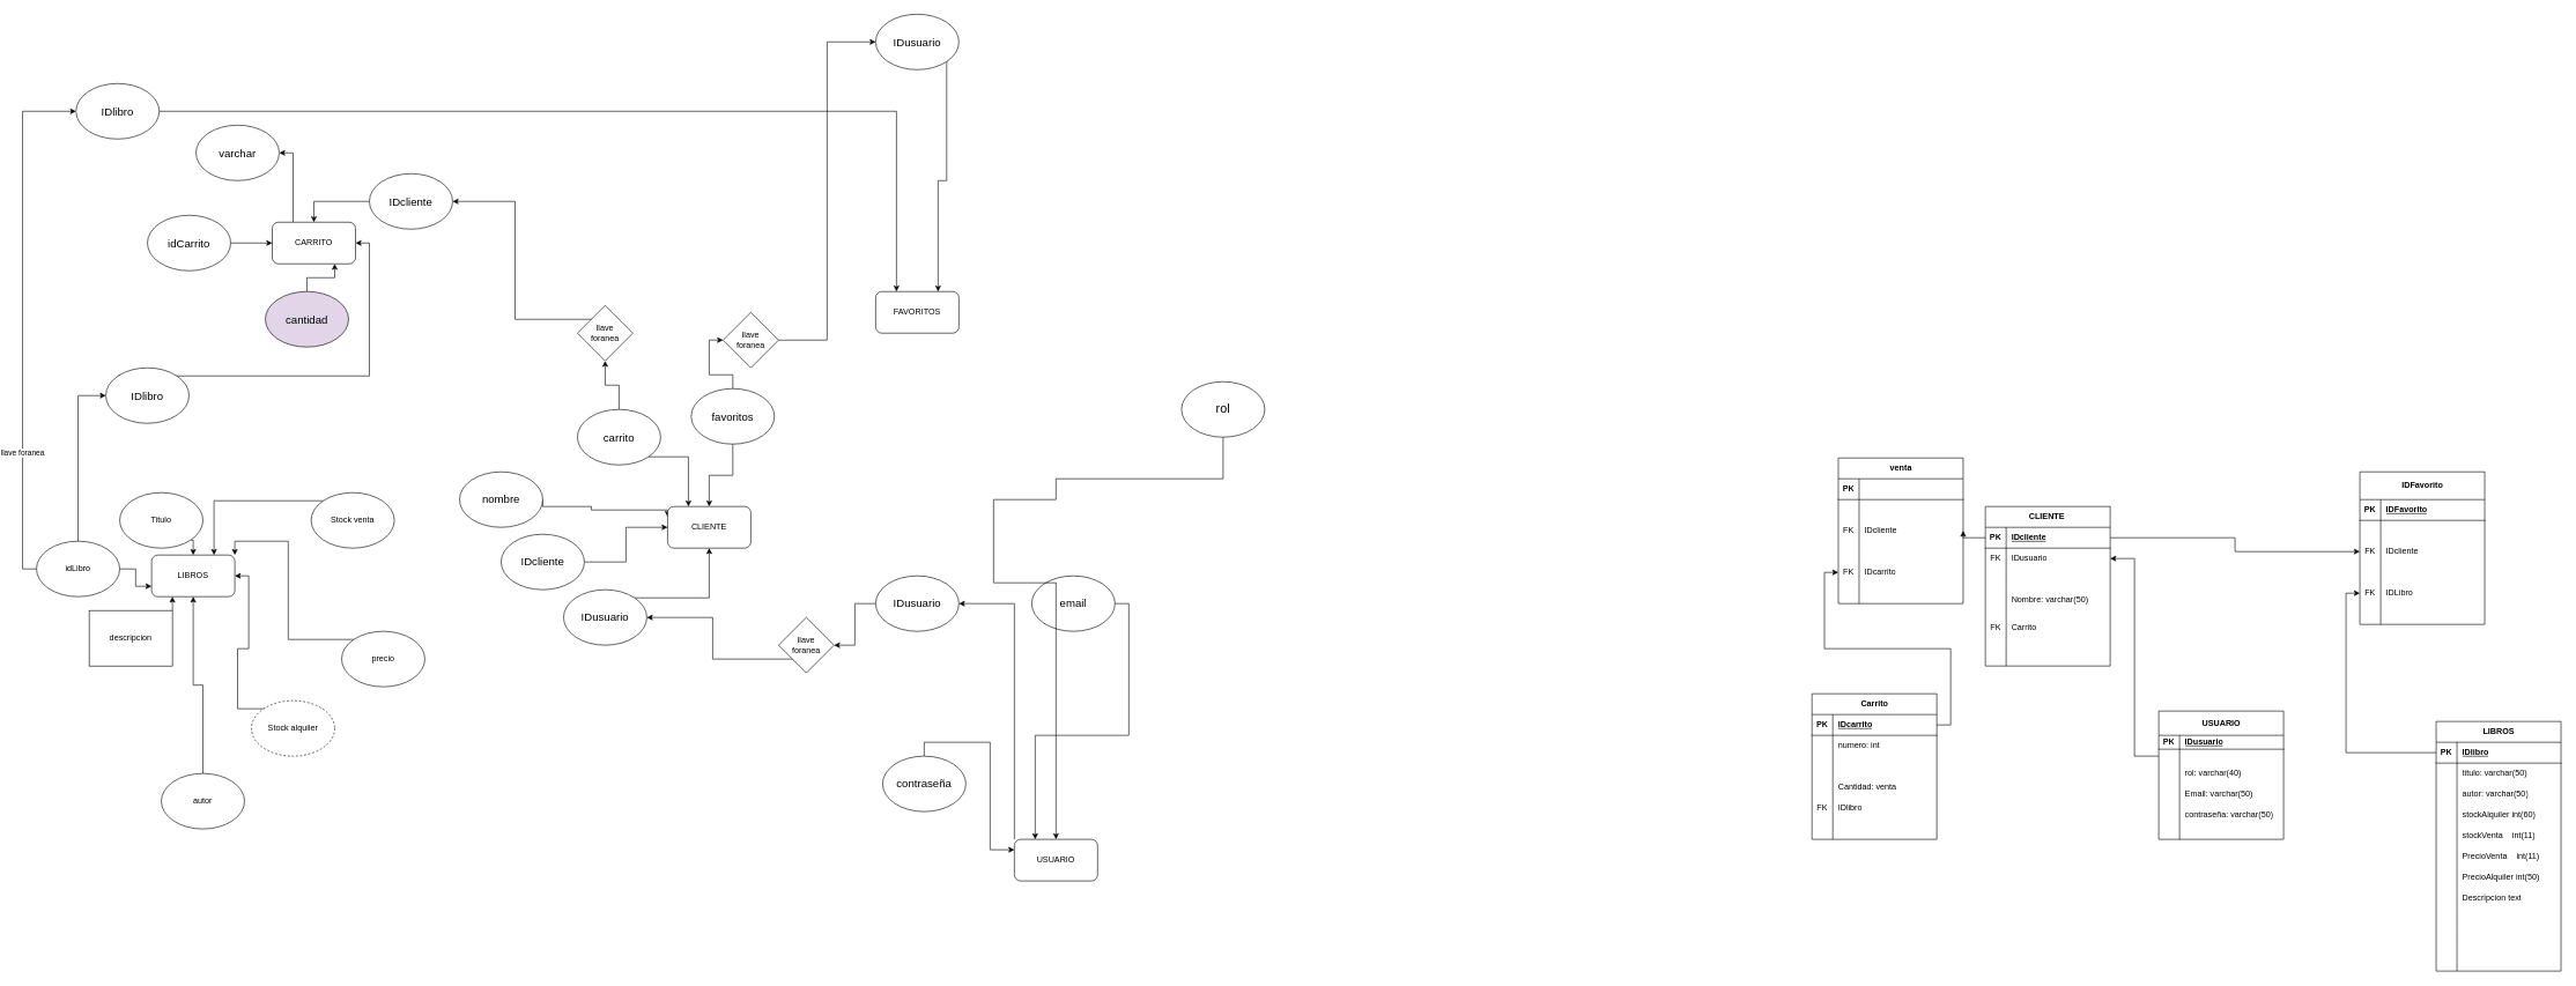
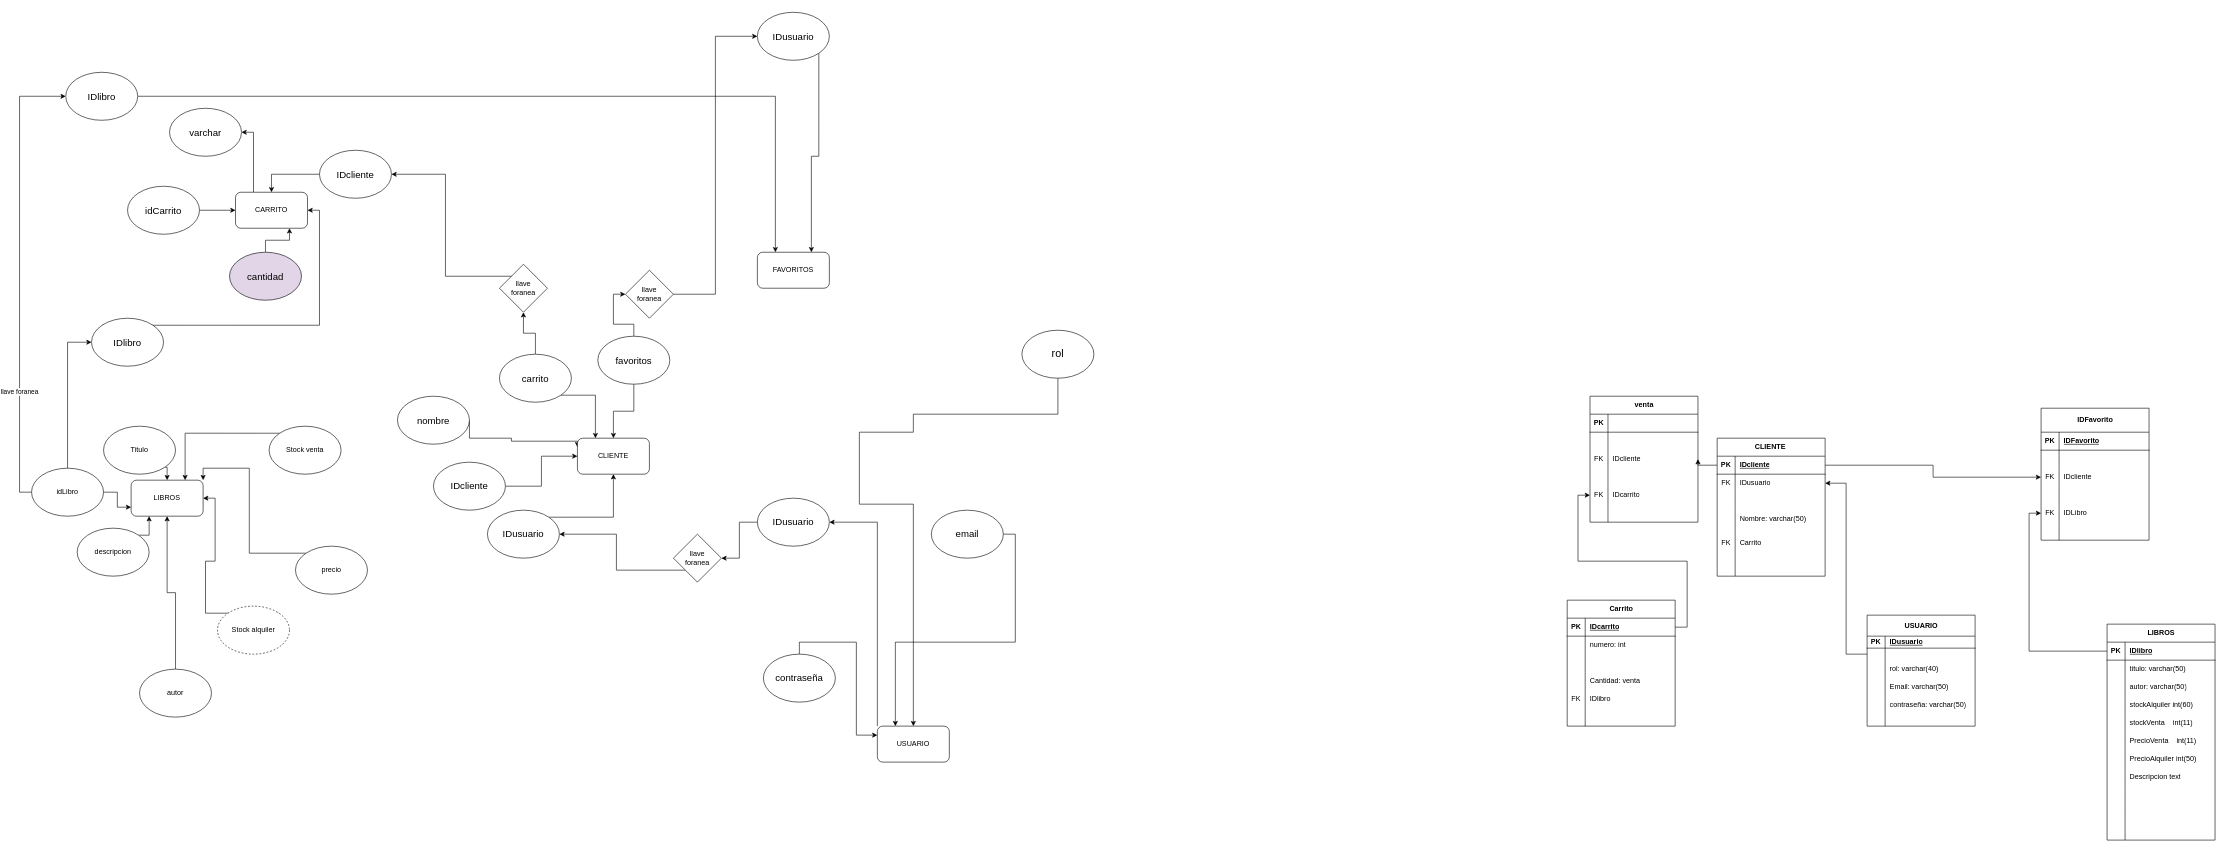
- <mxCell id="3" value="&lt;font size=&quot;3&quot;&gt;nombre&lt;/font&gt;" style="ellipse;whiteSpace=wrap;html=1;" parent="1" vertex="1"><mxGeometry x="630" y="680" width="120" height="80" as="geometry" /></mxCell>
+ <mxCell id="3" value="&lt;font size=&quot;3&quot;&gt;nombre&lt;/font&gt;" style="ellipse;whiteSpace=wrap;html=1;" parent="1" vertex="1"><mxGeometry x="630" y="660" width="120" height="80" as="geometry" /></mxCell>
- <mxCell id="8" value="&lt;font size=&quot;3&quot;&gt;email&lt;/font&gt;" style="ellipse;whiteSpace=wrap;html=1;" parent="1" vertex="1"><mxGeometry x="1455" y="830" width="120" height="80" as="geometry" /></mxCell>
+ <mxCell id="8" value="&lt;font size=&quot;3&quot;&gt;email&lt;/font&gt;" style="ellipse;whiteSpace=wrap;html=1;" parent="1" vertex="1"><mxGeometry x="1520" y="850" width="120" height="80" as="geometry" /></mxCell>
- <mxCell id="20" value="descripcion" style="whiteSpace=wrap;html=1;rounded=0;" parent="1" vertex="1"><mxGeometry x="96" y="880" width="120" height="80" as="geometry" /></mxCell>
+ <mxCell id="20" value="descripcion" style="ellipse;whiteSpace=wrap;html=1;" parent="1" vertex="1"><mxGeometry x="96" y="880" width="120" height="80" as="geometry" /></mxCell>
